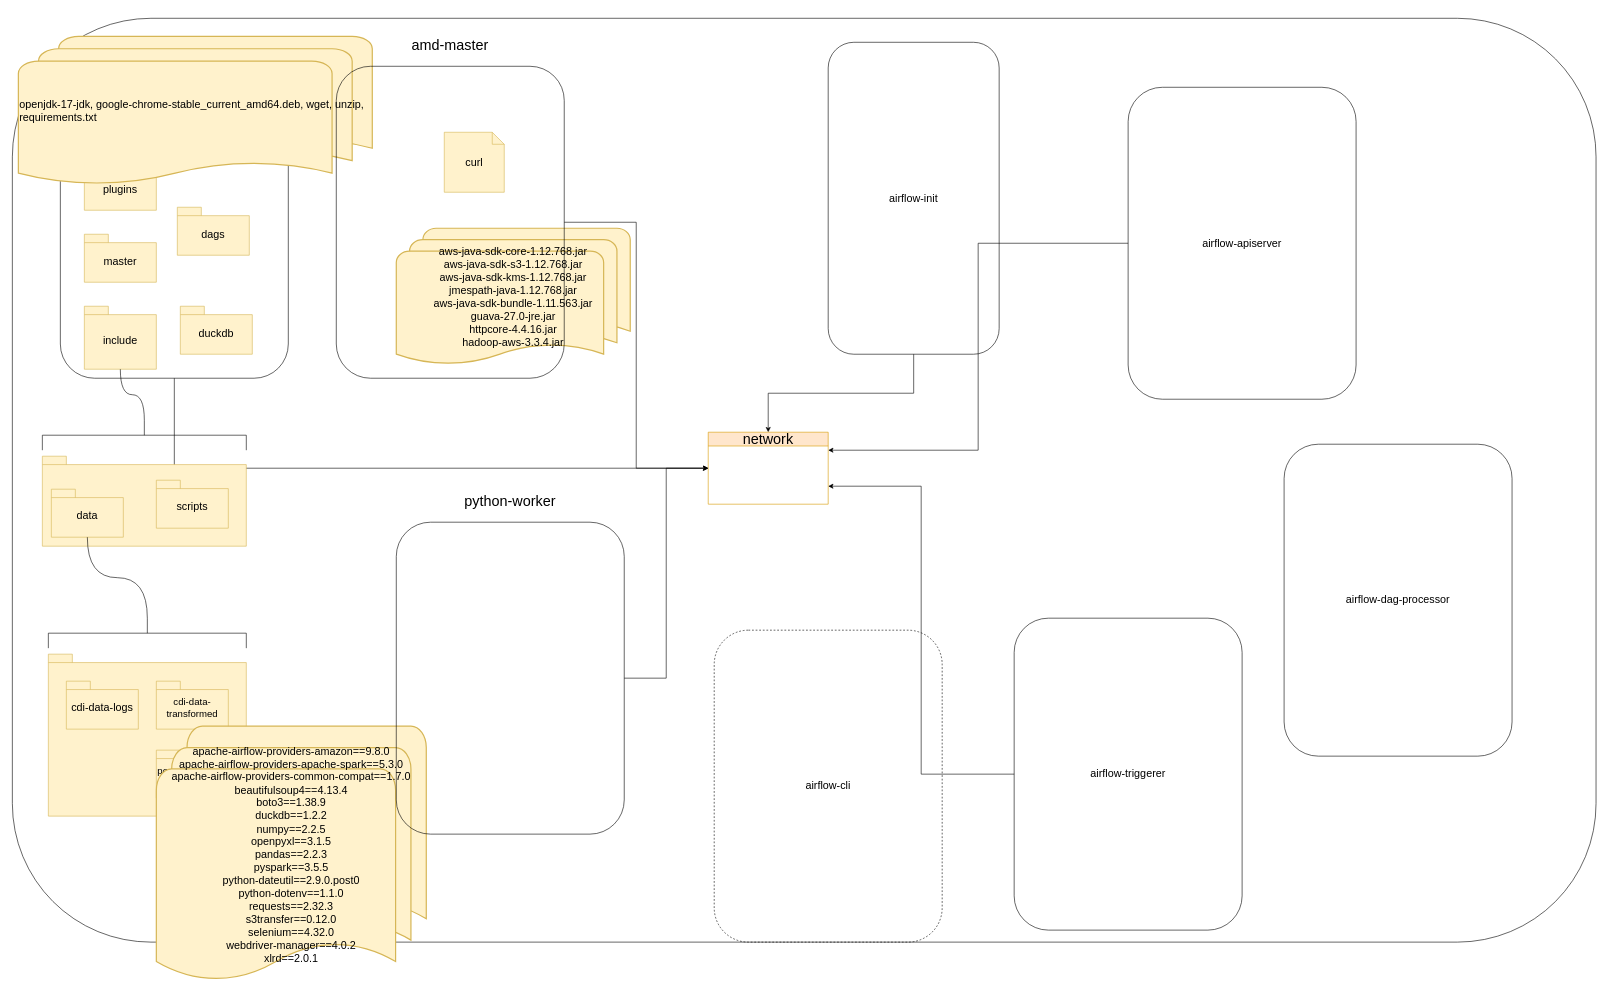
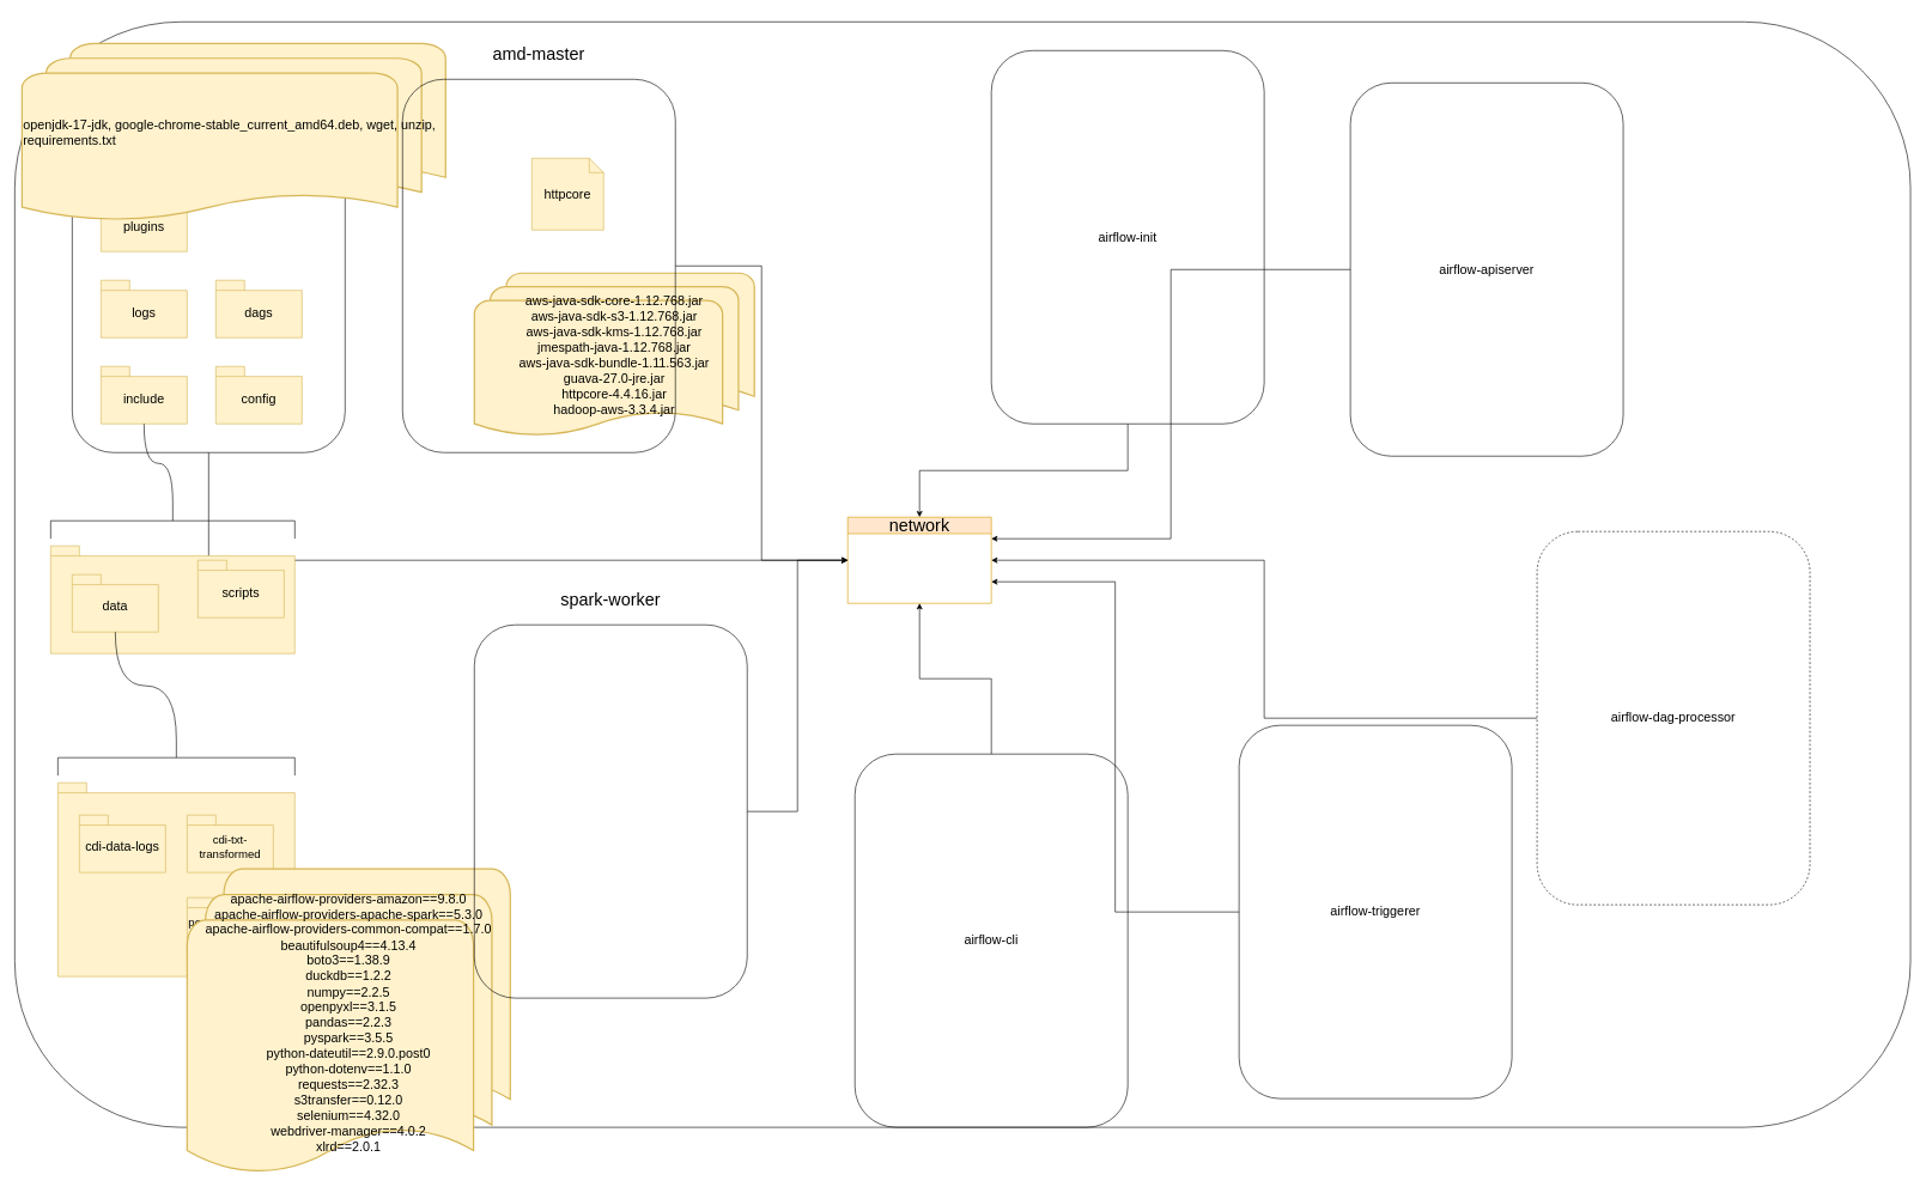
- <mxCell id="29" value="&lt;font style=&quot;font-size: 18px;&quot;&gt;curl&lt;/font&gt;" style="shape=note;size=20;whiteSpace=wrap;html=1;fillColor=#fff2cc;strokeColor=#d6b656;" vertex="1" parent="1"><mxGeometry x="740" y="220" width="100" height="100" as="geometry" /></mxCell>
+ <mxCell id="29" value="&lt;font style=&quot;font-size: 18px;&quot;&gt;httpcore&lt;/font&gt;" style="shape=note;size=20;whiteSpace=wrap;html=1;fillColor=#fff2cc;strokeColor=#d6b656;" vertex="1" parent="1"><mxGeometry x="740" y="220" width="100" height="100" as="geometry" /></mxCell>
- <mxCell id="31" value="&lt;font style=&quot;font-size: 18px;&quot;&gt;airflow-init&lt;/font&gt;" style="rounded=1;whiteSpace=wrap;html=1;fillColor=none;" vertex="1" parent="1"><mxGeometry x="1380" y="70" width="285" height="520" as="geometry" /></mxCell>
+ <mxCell id="31" value="&lt;font style=&quot;font-size: 18px;&quot;&gt;airflow-init&lt;/font&gt;" style="rounded=1;whiteSpace=wrap;html=1;fillColor=none;" vertex="1" parent="1"><mxGeometry x="1380" y="70" width="380" height="520" as="geometry" /></mxCell>
- <mxCell id="6" value="&lt;font style=&quot;font-size: 18px; font-weight: normal;&quot;&gt;dags&lt;/font&gt;" style="shape=folder;fontStyle=1;spacingTop=10;tabWidth=40;tabHeight=14;tabPosition=left;html=1;whiteSpace=wrap;fillColor=#fff2cc;strokeColor=#d6b656;" vertex="1" parent="1"><mxGeometry x="295" y="345" width="120" height="80" as="geometry" /></mxCell>
+ <mxCell id="6" value="&lt;font style=&quot;font-size: 18px; font-weight: normal;&quot;&gt;dags&lt;/font&gt;" style="shape=folder;fontStyle=1;spacingTop=10;tabWidth=40;tabHeight=14;tabPosition=left;html=1;whiteSpace=wrap;fillColor=#fff2cc;strokeColor=#d6b656;" vertex="1" parent="1"><mxGeometry x="300" y="390" width="120" height="80" as="geometry" /></mxCell>
- <mxCell id="33" value="&lt;font style=&quot;font-size: 18px;&quot;&gt;airflow-apiserver&lt;/font&gt;" style="rounded=1;whiteSpace=wrap;html=1;fillColor=none;" vertex="1" parent="1"><mxGeometry x="1880" y="145" width="380" height="520" as="geometry" /></mxCell>
+ <mxCell id="33" value="&lt;font style=&quot;font-size: 18px;&quot;&gt;airflow-apiserver&lt;/font&gt;" style="rounded=1;whiteSpace=wrap;html=1;fillColor=none;" vertex="1" parent="1"><mxGeometry x="1880" y="115" width="380" height="520" as="geometry" /></mxCell>
- <mxCell id="7" value="&lt;font style=&quot;font-size: 18px; font-weight: normal;&quot;&gt;master&lt;/font&gt;" style="shape=folder;fontStyle=1;spacingTop=10;tabWidth=40;tabHeight=14;tabPosition=left;html=1;whiteSpace=wrap;fillColor=#fff2cc;strokeColor=#d6b656;" vertex="1" parent="1"><mxGeometry x="140" y="390" width="120" height="80" as="geometry" /></mxCell>
+ <mxCell id="7" value="&lt;font style=&quot;font-size: 18px; font-weight: normal;&quot;&gt;logs&lt;/font&gt;" style="shape=folder;fontStyle=1;spacingTop=10;tabWidth=40;tabHeight=14;tabPosition=left;html=1;whiteSpace=wrap;fillColor=#fff2cc;strokeColor=#d6b656;" vertex="1" parent="1"><mxGeometry x="140" y="390" width="120" height="80" as="geometry" /></mxCell>
- <mxCell id="8" value="&lt;font style=&quot;font-size: 18px; font-weight: normal;&quot;&gt;duckdb&lt;/font&gt;" style="shape=folder;fontStyle=1;spacingTop=10;tabWidth=40;tabHeight=14;tabPosition=left;html=1;whiteSpace=wrap;fillColor=#fff2cc;strokeColor=#d6b656;" vertex="1" parent="1"><mxGeometry x="300" y="510" width="120" height="80" as="geometry" /></mxCell>
+ <mxCell id="8" value="&lt;font style=&quot;font-size: 18px; font-weight: normal;&quot;&gt;config&lt;/font&gt;" style="shape=folder;fontStyle=1;spacingTop=10;tabWidth=40;tabHeight=14;tabPosition=left;html=1;whiteSpace=wrap;fillColor=#fff2cc;strokeColor=#d6b656;" vertex="1" parent="1"><mxGeometry x="300" y="510" width="120" height="80" as="geometry" /></mxCell>
- <mxCell id="5" value="&lt;font style=&quot;font-size: 18px; font-weight: normal;&quot;&gt;include&lt;/font&gt;" style="shape=folder;fontStyle=1;spacingTop=10;tabWidth=40;tabHeight=14;tabPosition=left;html=1;whiteSpace=wrap;fillColor=#fff2cc;strokeColor=#d6b656;" vertex="1" parent="1"><mxGeometry x="140" y="510" width="120" height="105" as="geometry" /></mxCell>
+ <mxCell id="5" value="&lt;font style=&quot;font-size: 18px; font-weight: normal;&quot;&gt;include&lt;/font&gt;" style="shape=folder;fontStyle=1;spacingTop=10;tabWidth=40;tabHeight=14;tabPosition=left;html=1;whiteSpace=wrap;fillColor=#fff2cc;strokeColor=#d6b656;" vertex="1" parent="1"><mxGeometry x="140" y="510" width="120" height="80" as="geometry" /></mxCell>
+ <mxCell id="36" style="edgeStyle=orthogonalEdgeStyle;rounded=0;orthogonalLoop=1;jettySize=auto;html=1;entryX=1;entryY=0.5;entryDx=0;entryDy=0;" edge="1" parent="1" source="37" target="40"><mxGeometry relative="1" as="geometry" /></mxCell>
- <mxCell id="42" value="&lt;font style=&quot;font-size: 24px;&quot;&gt;python-worker&lt;/font&gt;" style="text;html=1;align=center;verticalAlign=middle;whiteSpace=wrap;rounded=0;" vertex="1" parent="41"><mxGeometry x="25" width="330" height="110" as="geometry" /></mxCell>
+ <mxCell id="42" value="&lt;font style=&quot;font-size: 24px;&quot;&gt;spark-worker&lt;/font&gt;" style="text;html=1;align=center;verticalAlign=middle;whiteSpace=wrap;rounded=0;" vertex="1" parent="41"><mxGeometry x="25" width="330" height="110" as="geometry" /></mxCell>
- <mxCell id="23" value="&lt;font style=&quot;font-size: 18px; font-weight: normal;&quot;&gt;scripts&lt;/font&gt;" style="shape=folder;fontStyle=1;spacingTop=10;tabWidth=40;tabHeight=14;tabPosition=left;html=1;whiteSpace=wrap;fillColor=#fff2cc;strokeColor=#d6b656;" vertex="1" parent="20"><mxGeometry x="190" y="40" width="120" height="80" as="geometry" /></mxCell>
+ <mxCell id="23" value="&lt;font style=&quot;font-size: 18px; font-weight: normal;&quot;&gt;scripts&lt;/font&gt;" style="shape=folder;fontStyle=1;spacingTop=10;tabWidth=40;tabHeight=14;tabPosition=left;html=1;whiteSpace=wrap;fillColor=#fff2cc;strokeColor=#d6b656;" vertex="1" parent="20"><mxGeometry x="205" y="20" width="120" height="80" as="geometry" /></mxCell>
- <mxCell id="22" value="&lt;font style=&quot;font-size: 18px; font-weight: normal;&quot;&gt;data&lt;/font&gt;" style="shape=folder;fontStyle=1;spacingTop=10;tabWidth=40;tabHeight=14;tabPosition=left;html=1;whiteSpace=wrap;fillColor=#fff2cc;strokeColor=#d6b656;" vertex="1" parent="20"><mxGeometry x="15" y="55" width="120" height="80" as="geometry" /></mxCell>
+ <mxCell id="22" value="&lt;font style=&quot;font-size: 18px; font-weight: normal;&quot;&gt;data&lt;/font&gt;" style="shape=folder;fontStyle=1;spacingTop=10;tabWidth=40;tabHeight=14;tabPosition=left;html=1;whiteSpace=wrap;fillColor=#fff2cc;strokeColor=#d6b656;" vertex="1" parent="20"><mxGeometry x="30" y="40" width="120" height="80" as="geometry" /></mxCell>
+ <mxCell id="38" style="edgeStyle=orthogonalEdgeStyle;rounded=0;orthogonalLoop=1;jettySize=auto;html=1;entryX=0.5;entryY=1;entryDx=0;entryDy=0;" edge="1" parent="1" source="39" target="40"><mxGeometry relative="1" as="geometry" /></mxCell>
- <mxCell id="37" value="&lt;font style=&quot;font-size: 18px;&quot;&gt;airflow-dag-processor&lt;/font&gt;" style="rounded=1;whiteSpace=wrap;html=1;fillColor=none;" vertex="1" parent="1"><mxGeometry x="2140" y="740" width="380" height="520" as="geometry" /></mxCell>
+ <mxCell id="37" value="&lt;font style=&quot;font-size: 18px;&quot;&gt;airflow-dag-processor&lt;/font&gt;" style="rounded=1;whiteSpace=wrap;html=1;fillColor=none;dashed=1;" vertex="1" parent="1"><mxGeometry x="2140" y="740" width="380" height="520" as="geometry" /></mxCell>
- <mxCell id="18" value="&lt;font style=&quot;font-weight: normal; font-size: 16px;&quot;&gt;cdi-data-transformed&lt;/font&gt;" style="shape=folder;fontStyle=1;spacingTop=10;tabWidth=40;tabHeight=14;tabPosition=left;html=1;whiteSpace=wrap;fillColor=#fff2cc;strokeColor=#d6b656;" vertex="1" parent="15"><mxGeometry x="180" y="45" width="120" height="80" as="geometry" /></mxCell>
+ <mxCell id="18" value="&lt;font style=&quot;font-weight: normal; font-size: 16px;&quot;&gt;cdi-txt-transformed&lt;/font&gt;" style="shape=folder;fontStyle=1;spacingTop=10;tabWidth=40;tabHeight=14;tabPosition=left;html=1;whiteSpace=wrap;fillColor=#fff2cc;strokeColor=#d6b656;" vertex="1" parent="15"><mxGeometry x="180" y="45" width="120" height="80" as="geometry" /></mxCell>
- <mxCell id="35" value="&lt;font style=&quot;font-size: 18px;&quot;&gt;airflow-triggerer&lt;/font&gt;" style="rounded=1;whiteSpace=wrap;html=1;fillColor=none;" vertex="1" parent="1"><mxGeometry x="1690" y="1030" width="380" height="520" as="geometry" /></mxCell>
+ <mxCell id="35" value="&lt;font style=&quot;font-size: 18px;&quot;&gt;airflow-triggerer&lt;/font&gt;" style="rounded=1;whiteSpace=wrap;html=1;fillColor=none;" vertex="1" parent="1"><mxGeometry x="1725" y="1010" width="380" height="520" as="geometry" /></mxCell>
- <mxCell id="39" value="&lt;font style=&quot;font-size: 18px;&quot;&gt;airflow-cli&lt;/font&gt;" style="rounded=1;whiteSpace=wrap;html=1;fillColor=none;dashed=1;" vertex="1" parent="1"><mxGeometry x="1190" y="1050" width="380" height="520" as="geometry" /></mxCell>
+ <mxCell id="39" value="&lt;font style=&quot;font-size: 18px;&quot;&gt;airflow-cli&lt;/font&gt;" style="rounded=1;whiteSpace=wrap;html=1;fillColor=none;" vertex="1" parent="1"><mxGeometry x="1190" y="1050" width="380" height="520" as="geometry" /></mxCell>
